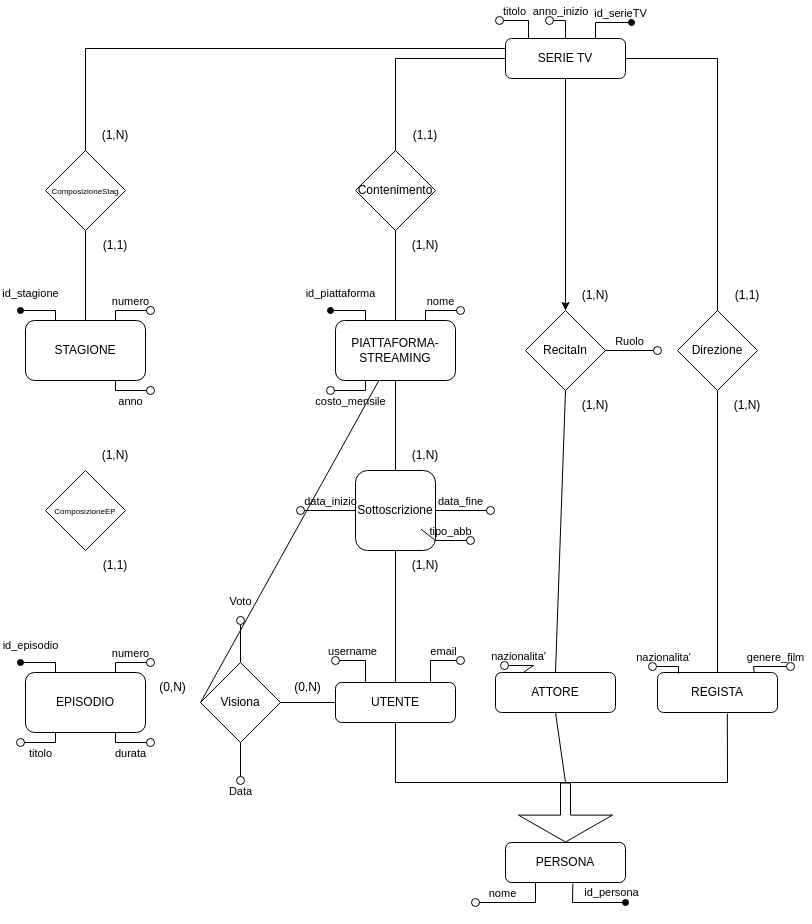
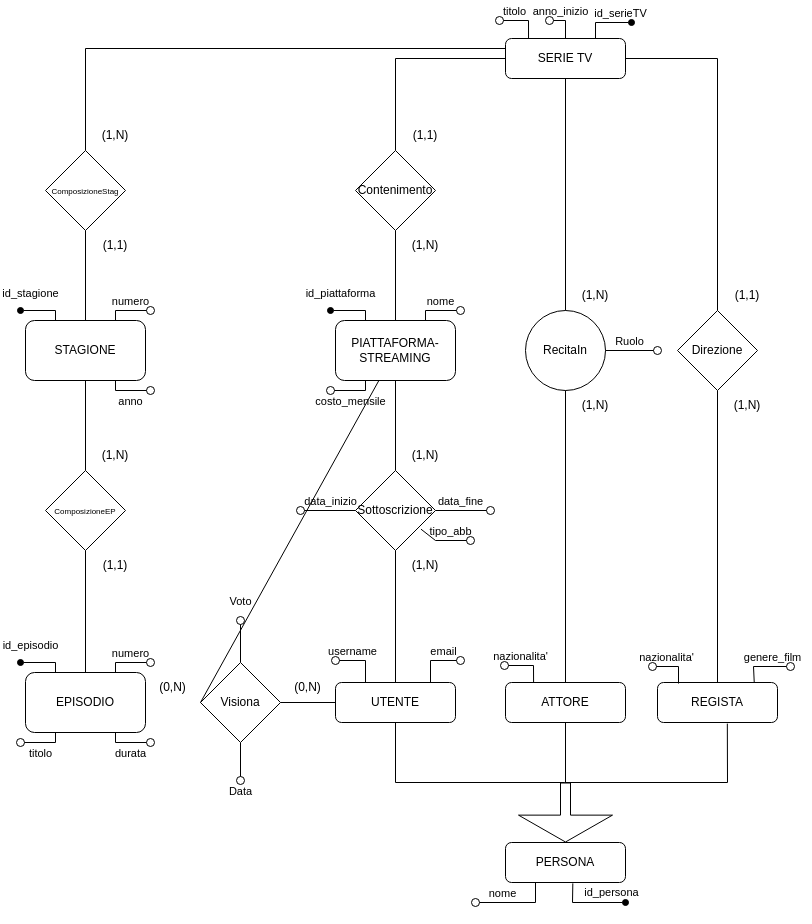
- <mxCell id="38" value="" style="endArrow=classic;html=1;rounded=0;entryX=0.5;entryY=0;entryDx=0;entryDy=0;exitX=0.5;exitY=1;exitDx=0;exitDy=0;" parent="1" source="17" target="37" edge="1"><mxGeometry width="50" height="50" relative="1" as="geometry"><mxPoint x="520" y="500" as="sourcePoint" /><mxPoint x="570" y="450" as="targetPoint" /></mxGeometry></mxCell>
+ <mxCell id="38" value="" style="endArrow=none;html=1;rounded=0;entryX=0.5;entryY=0;entryDx=0;entryDy=0;exitX=0.5;exitY=1;exitDx=0;exitDy=0;" parent="1" source="17" target="37" edge="1"><mxGeometry width="50" height="50" relative="1" as="geometry"><mxPoint x="520" y="500" as="sourcePoint" /><mxPoint x="570" y="450" as="targetPoint" /></mxGeometry></mxCell>
- <mxCell id="37" value="RecitaIn" style="rhombus;whiteSpace=wrap;html=1;" parent="1" vertex="1"><mxGeometry x="525" y="310" width="80" height="80" as="geometry" /></mxCell>
+ <mxCell id="37" value="RecitaIn" style="ellipse;whiteSpace=wrap;html=1;" parent="1" vertex="1"><mxGeometry x="525" y="310" width="80" height="80" as="geometry" /></mxCell>
+ <mxCell id="44" value="" style="endArrow=none;html=1;rounded=0;entryX=0.5;entryY=1;entryDx=0;entryDy=0;exitX=0.5;exitY=0;exitDx=0;exitDy=0;" parent="1" source="41" target="42" edge="1"><mxGeometry width="50" height="50" relative="1" as="geometry"><mxPoint x="140" y="410" as="sourcePoint" /><mxPoint x="190" y="360" as="targetPoint" /></mxGeometry></mxCell>
- <mxCell id="25" value="Sottoscrizione" style="whiteSpace=wrap;html=1;rounded=1;" parent="1" vertex="1"><mxGeometry x="355" y="470" width="80" height="80" as="geometry" /></mxCell>
+ <mxCell id="25" value="Sottoscrizione" style="rhombus;whiteSpace=wrap;html=1;" parent="1" vertex="1"><mxGeometry x="355" y="470" width="80" height="80" as="geometry" /></mxCell>
+ <mxCell id="58" value="" style="endArrow=none;html=1;rounded=0;entryX=0.5;entryY=1;entryDx=0;entryDy=0;exitX=0.5;exitY=0;exitDx=0;exitDy=0;" parent="1" source="50" target="41" edge="1"><mxGeometry width="50" height="50" relative="1" as="geometry"><mxPoint x="270" y="630" as="sourcePoint" /><mxPoint x="110" y="580" as="targetPoint" /></mxGeometry></mxCell>
- <mxCell id="4" value="ATTORE" style="rounded=1;whiteSpace=wrap;html=1;fontSize=12;glass=0;strokeWidth=1;shadow=0;labelBackgroundColor=none;" parent="1" vertex="1"><mxGeometry x="495" y="672" width="120" height="40" as="geometry" /></mxCell>
+ <mxCell id="4" value="ATTORE" style="rounded=1;whiteSpace=wrap;html=1;fontSize=12;glass=0;strokeWidth=1;shadow=0;labelBackgroundColor=none;" parent="1" vertex="1"><mxGeometry x="505" y="682" width="120" height="40" as="geometry" /></mxCell>
- <mxCell id="3" value="REGISTA" style="rounded=1;whiteSpace=wrap;html=1;fontSize=12;glass=0;strokeWidth=1;shadow=0;labelBackgroundColor=none;" parent="1" vertex="1"><mxGeometry x="657" y="672" width="120" height="40" as="geometry" /></mxCell>
+ <mxCell id="3" value="REGISTA" style="rounded=1;whiteSpace=wrap;html=1;fontSize=12;glass=0;strokeWidth=1;shadow=0;labelBackgroundColor=none;" parent="1" vertex="1"><mxGeometry x="657" y="682" width="120" height="40" as="geometry" /></mxCell>
